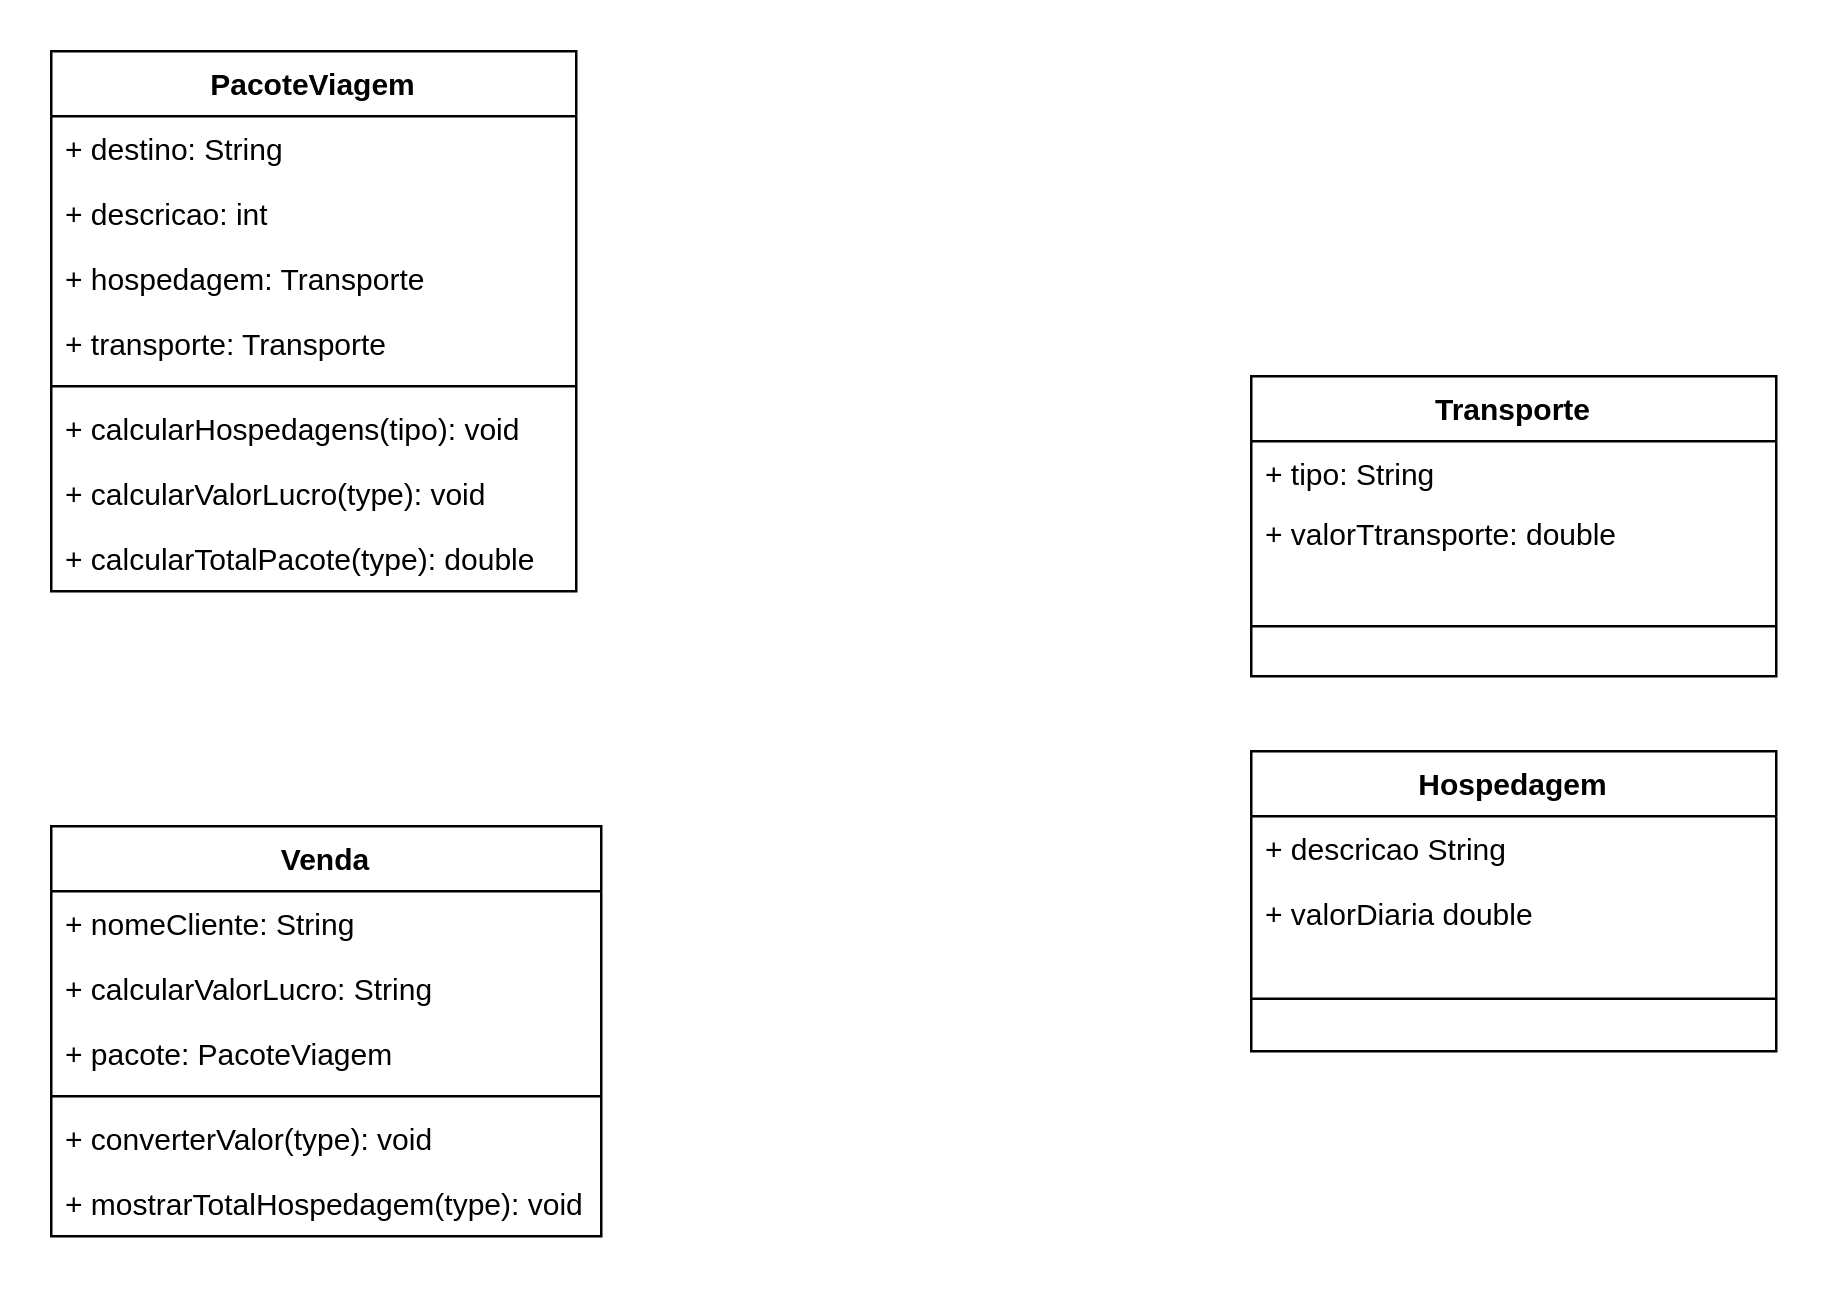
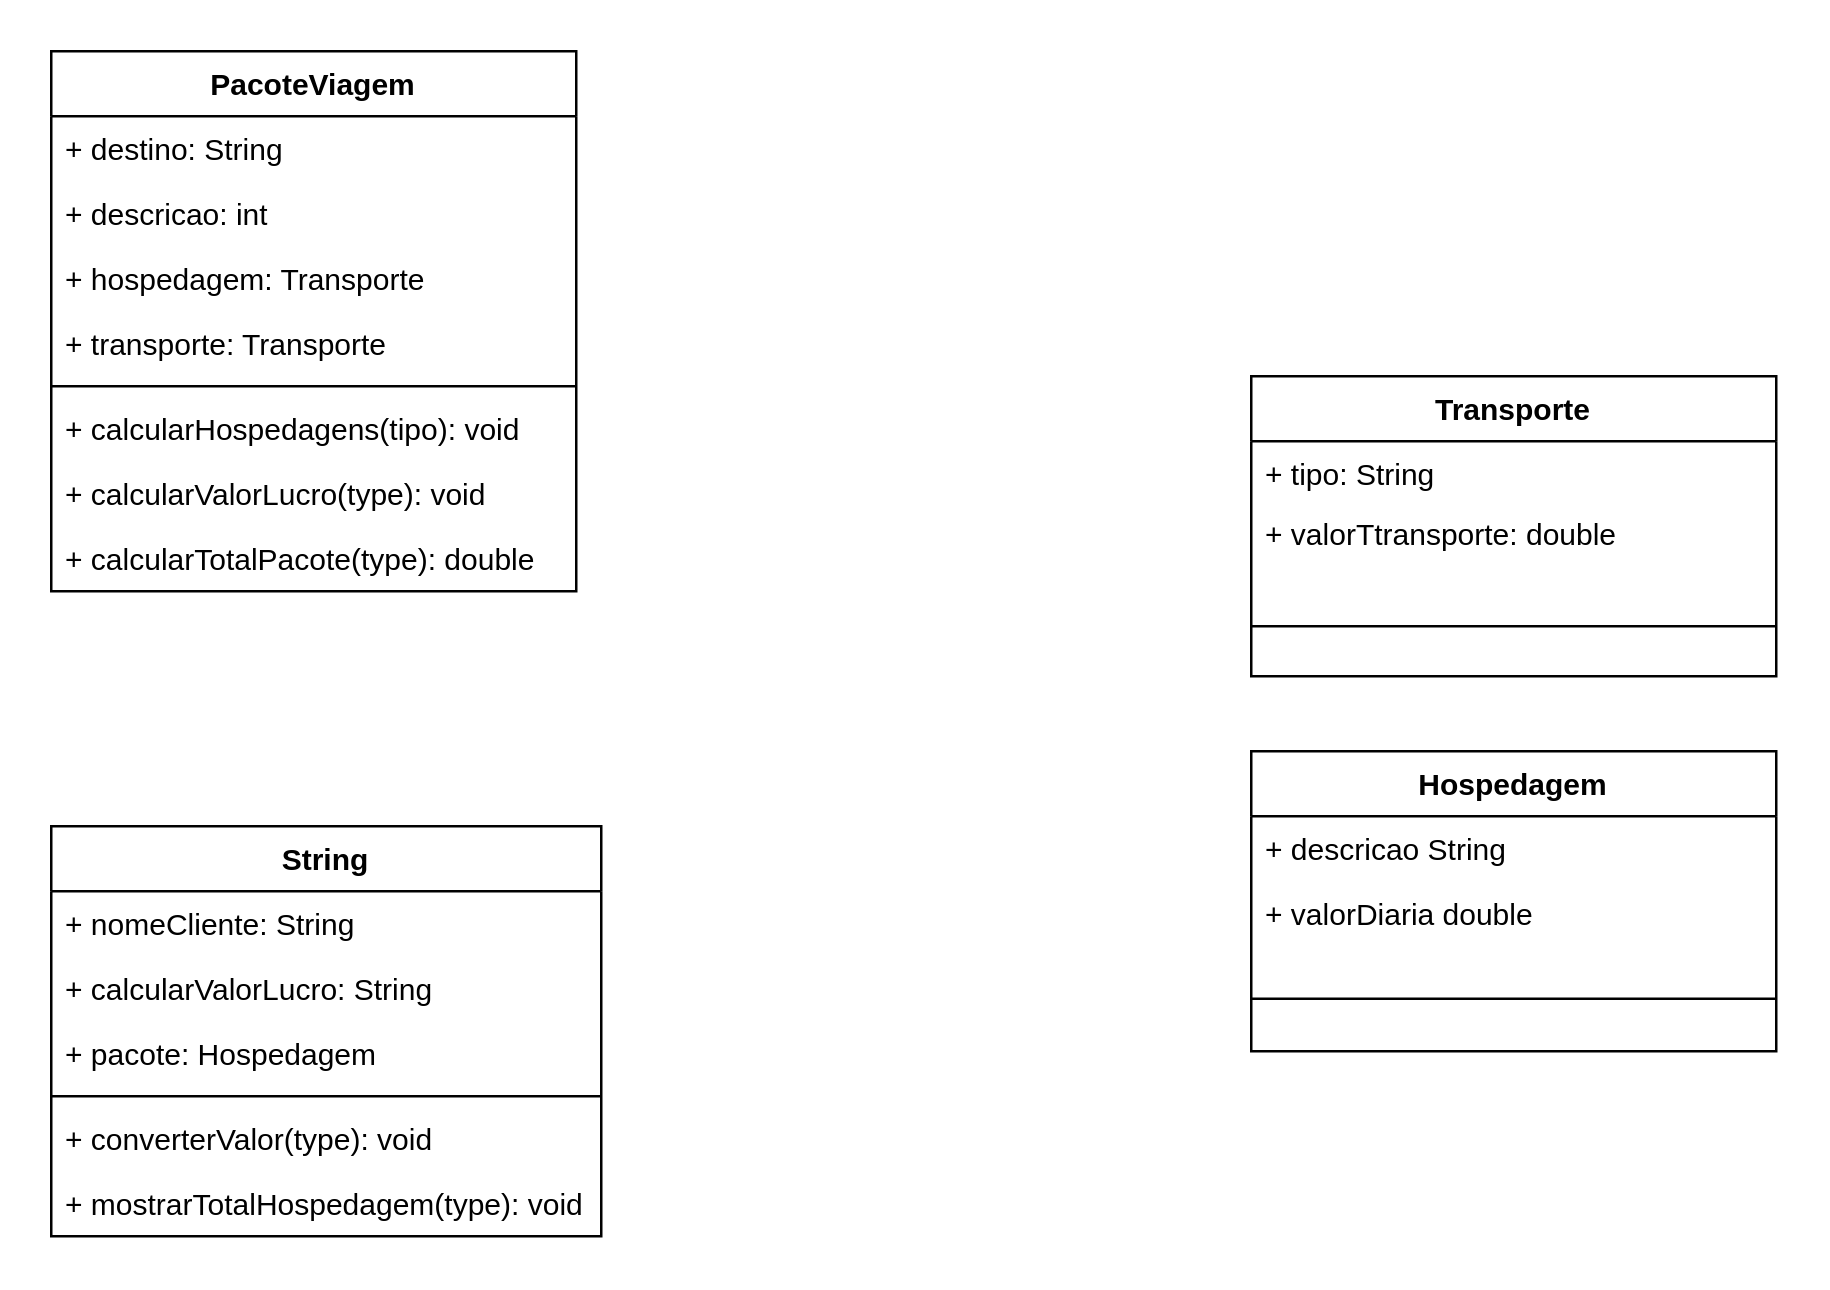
- <mxCell id="19" value="Venda" style="swimlane;fontStyle=1;align=center;verticalAlign=top;childLayout=stackLayout;horizontal=1;startSize=26;horizontalStack=0;resizeParent=1;resizeParentMax=0;resizeLast=0;collapsible=1;marginBottom=0;whiteSpace=wrap;html=1;" vertex="1" parent="1"><mxGeometry x="20" y="330" width="220" height="164" as="geometry" /></mxCell>
+ <mxCell id="19" value="String" style="swimlane;fontStyle=1;align=center;verticalAlign=top;childLayout=stackLayout;horizontal=1;startSize=26;horizontalStack=0;resizeParent=1;resizeParentMax=0;resizeLast=0;collapsible=1;marginBottom=0;whiteSpace=wrap;html=1;" vertex="1" parent="1"><mxGeometry x="20" y="330" width="220" height="164" as="geometry" /></mxCell>
- <mxCell id="22" value="+ pacote: PacoteViagem" style="text;strokeColor=none;fillColor=none;align=left;verticalAlign=top;spacingLeft=4;spacingRight=4;overflow=hidden;rotatable=0;points=[[0,0.5],[1,0.5]];portConstraint=eastwest;whiteSpace=wrap;html=1;" vertex="1" parent="19"><mxGeometry y="78" width="220" height="26" as="geometry" /></mxCell>
+ <mxCell id="22" value="+ pacote: Hospedagem" style="text;strokeColor=none;fillColor=none;align=left;verticalAlign=top;spacingLeft=4;spacingRight=4;overflow=hidden;rotatable=0;points=[[0,0.5],[1,0.5]];portConstraint=eastwest;whiteSpace=wrap;html=1;" vertex="1" parent="19"><mxGeometry y="78" width="220" height="26" as="geometry" /></mxCell>
